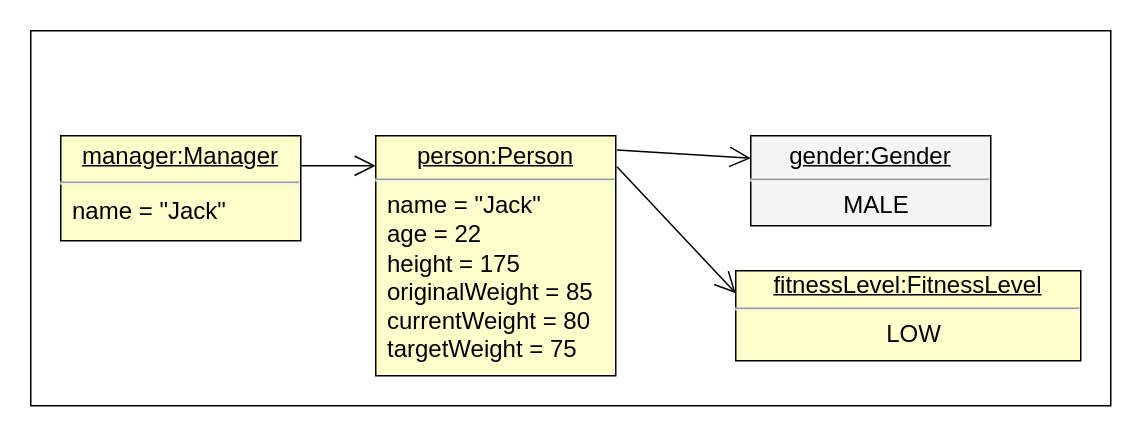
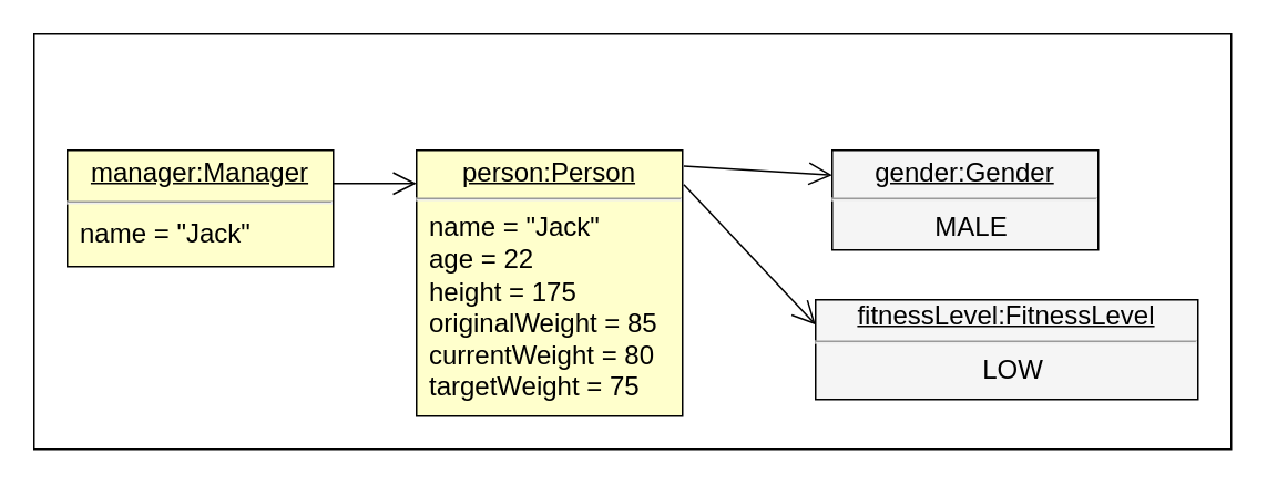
- <mxCell id="5" value="&lt;u&gt;&lt;font style=&quot;font-size: 16px&quot;&gt;fitnessLevel:FitnessLevel&lt;br&gt;&lt;/font&gt;&lt;/u&gt;&lt;hr&gt;&lt;p style=&quot;margin: 0px ; margin-left: 8px&quot;&gt;&lt;font size=&quot;3&quot;&gt;LOW&lt;/font&gt;&lt;/p&gt;&lt;p style=&quot;margin: 0px ; margin-left: 8px&quot;&gt;&lt;br&gt;&lt;/p&gt;" style="verticalAlign=top;align=center;overflow=fill;fontSize=12;fontFamily=Helvetica;html=1;fillColor=#FFFFCC;" vertex="1" parent="1"><mxGeometry x="490" y="180" width="230" height="60" as="geometry" /></mxCell>
+ <mxCell id="5" value="&lt;u&gt;&lt;font style=&quot;font-size: 16px&quot;&gt;fitnessLevel:FitnessLevel&lt;br&gt;&lt;/font&gt;&lt;/u&gt;&lt;hr&gt;&lt;p style=&quot;margin: 0px ; margin-left: 8px&quot;&gt;&lt;font size=&quot;3&quot;&gt;LOW&lt;/font&gt;&lt;/p&gt;&lt;p style=&quot;margin: 0px ; margin-left: 8px&quot;&gt;&lt;br&gt;&lt;/p&gt;" style="verticalAlign=top;align=center;overflow=fill;fontSize=12;fontFamily=Helvetica;html=1;fillColor=#f5f5f5;" vertex="1" parent="1"><mxGeometry x="490" y="180" width="230" height="60" as="geometry" /></mxCell>
